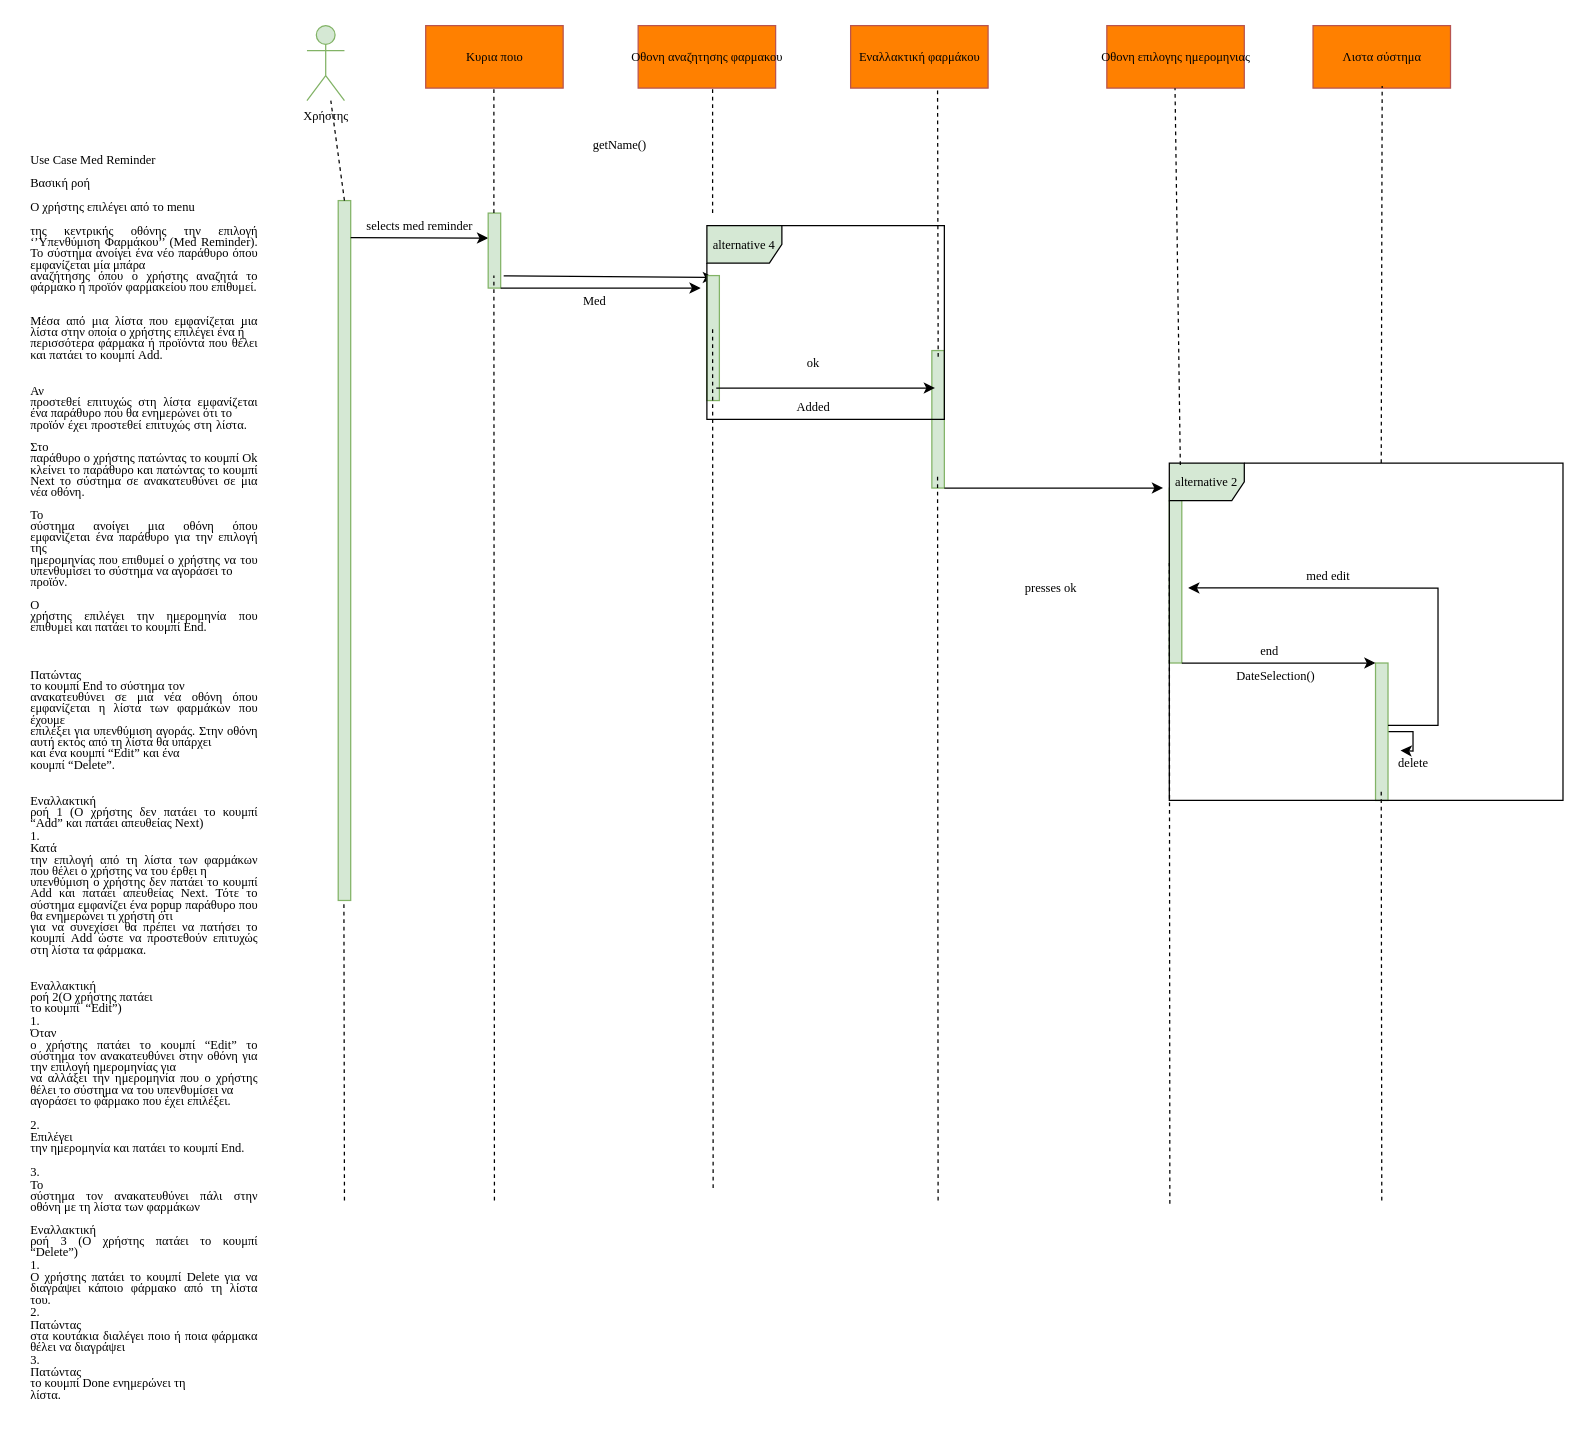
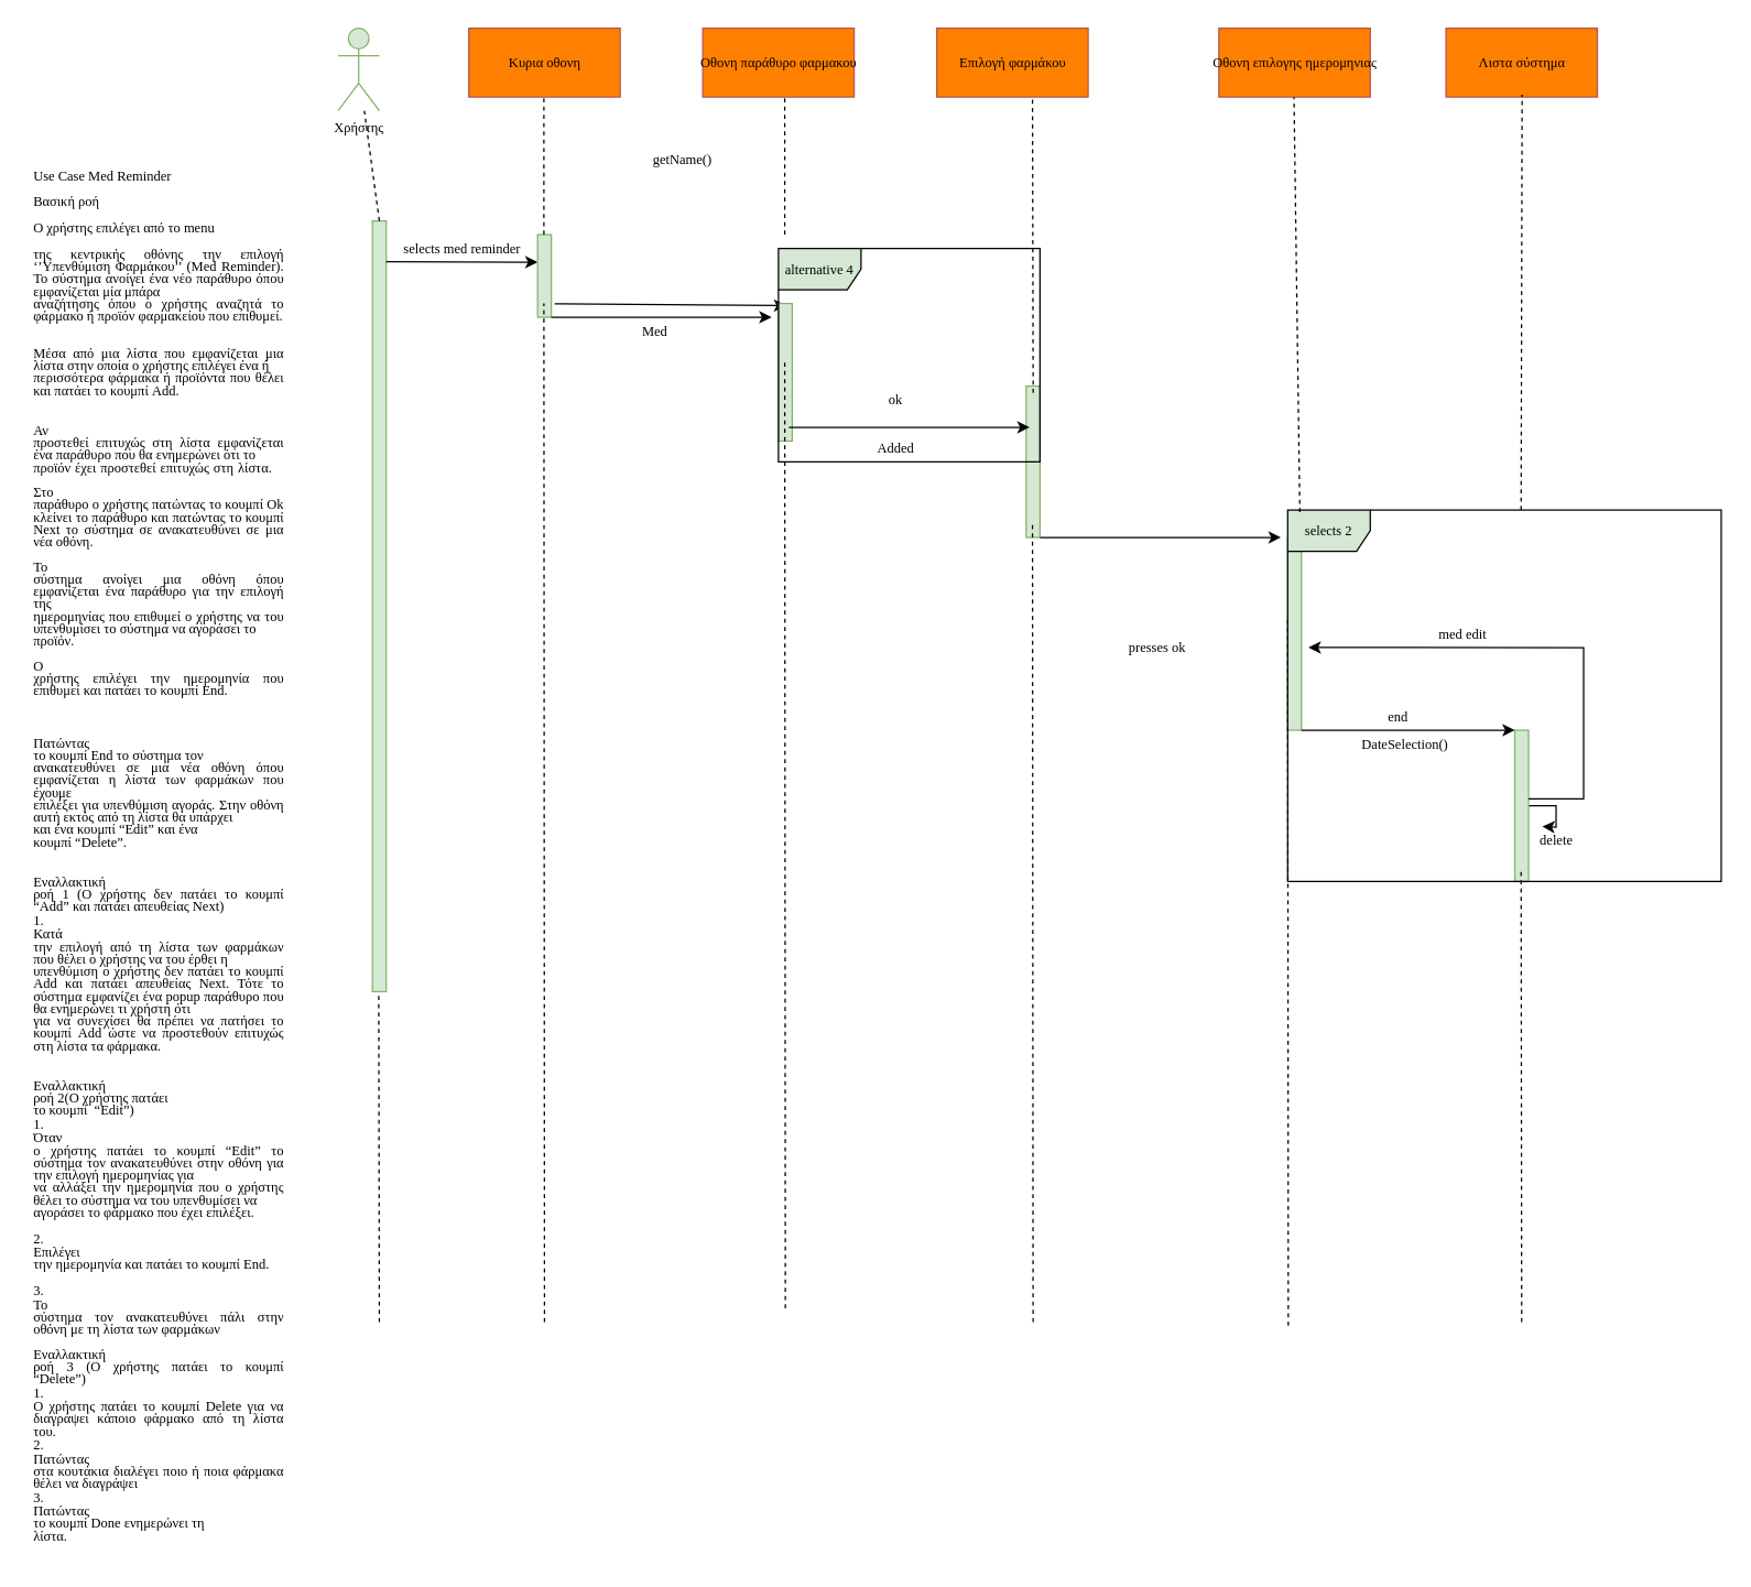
- <mxCell id="31" value="Κυρια ποιο" style="html=1;fontFamily=Times New Roman;fontSize=10;fillColor=#FF8000;strokeColor=#b85450;" vertex="1" parent="1"><mxGeometry x="340" y="20" width="110" height="50" as="geometry" /></mxCell>
+ <mxCell id="31" value="Κυρια οθονη" style="html=1;fontFamily=Times New Roman;fontSize=10;fillColor=#FF8000;strokeColor=#b85450;" vertex="1" parent="1"><mxGeometry x="340" y="20" width="110" height="50" as="geometry" /></mxCell>
- <mxCell id="33" value="Οθονη αναζητησης φαρμακου" style="html=1;fontFamily=Times New Roman;fontSize=10;fillColor=#FF8000;strokeColor=#b85450;" vertex="1" parent="1"><mxGeometry x="510" y="20" width="110" height="50" as="geometry" /></mxCell>
+ <mxCell id="33" value="Οθονη παράθυρο φαρμακου" style="html=1;fontFamily=Times New Roman;fontSize=10;fillColor=#FF8000;strokeColor=#b85450;" vertex="1" parent="1"><mxGeometry x="510" y="20" width="110" height="50" as="geometry" /></mxCell>
- <mxCell id="35" value="Εναλλακτική φαρμάκου" style="html=1;fontFamily=Times New Roman;fontSize=10;fillColor=#FF8000;strokeColor=#b85450;" vertex="1" parent="1"><mxGeometry x="680" y="20" width="110" height="50" as="geometry" /></mxCell>
+ <mxCell id="35" value="Επιλογή φαρμάκου" style="html=1;fontFamily=Times New Roman;fontSize=10;fillColor=#FF8000;strokeColor=#b85450;" vertex="1" parent="1"><mxGeometry x="680" y="20" width="110" height="50" as="geometry" /></mxCell>
- <mxCell id="27" value="alternative 2" style="shape=umlFrame;whiteSpace=wrap;html=1;fontFamily=Times New Roman;fontSize=10;fillColor=#D5E8D4;gradientColor=none;" vertex="1" parent="1"><mxGeometry x="935" y="370" width="315" height="270" as="geometry" /></mxCell>
+ <mxCell id="27" value="selects 2" style="shape=umlFrame;whiteSpace=wrap;html=1;fontFamily=Times New Roman;fontSize=10;fillColor=#D5E8D4;gradientColor=none;" vertex="1" parent="1"><mxGeometry x="935" y="370" width="315" height="270" as="geometry" /></mxCell>
